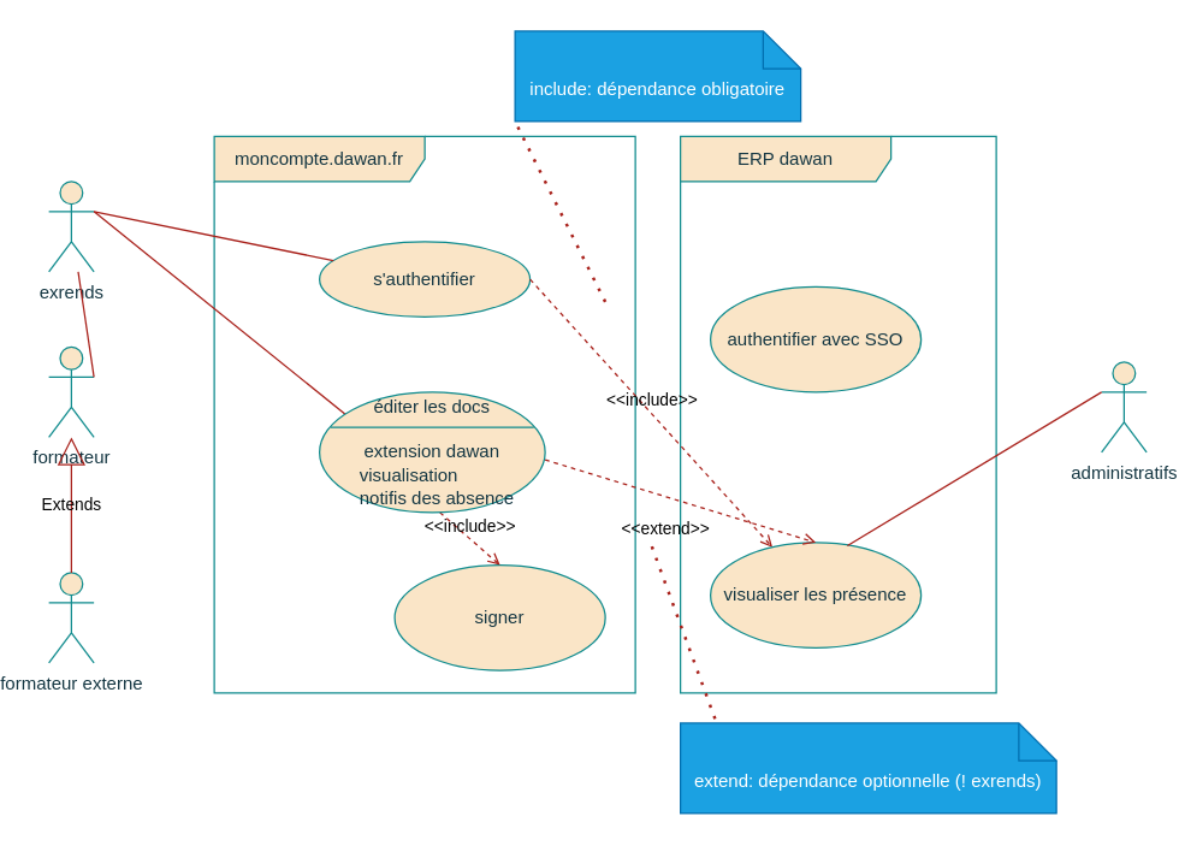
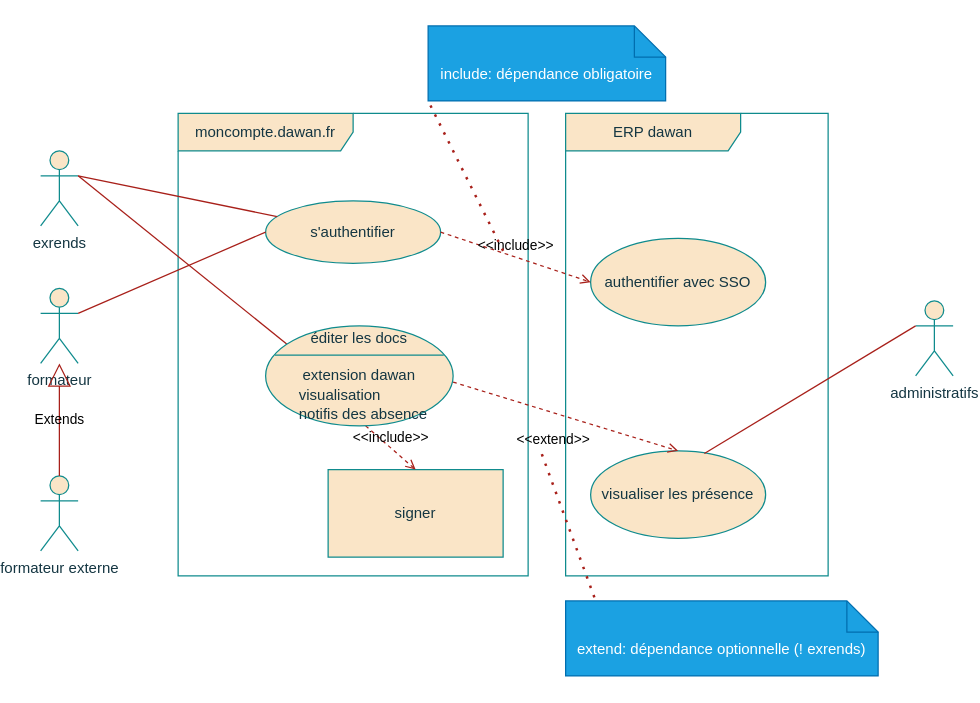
- <mxCell id="11" value="" style="endArrow=none;html=1;rounded=0;exitX=1;exitY=0.333;exitDx=0;exitDy=0;exitPerimeter=0;labelBackgroundColor=none;strokeColor=#A8201A;fontColor=default;" edge="1" parent="1" source="3" target="2"><mxGeometry width="50" height="50" relative="1" as="geometry"><mxPoint x="270" y="330" as="sourcePoint" /><mxPoint x="320" y="280" as="targetPoint" /></mxGeometry></mxCell>
+ <mxCell id="11" value="" style="endArrow=none;html=1;rounded=0;exitX=1;exitY=0.333;exitDx=0;exitDy=0;exitPerimeter=0;entryX=0;entryY=0.5;entryDx=0;entryDy=0;labelBackgroundColor=none;strokeColor=#A8201A;fontColor=default;" edge="1" parent="1" source="3" target="9"><mxGeometry width="50" height="50" relative="1" as="geometry"><mxPoint x="270" y="330" as="sourcePoint" /><mxPoint x="320" y="280" as="targetPoint" /></mxGeometry></mxCell>
- <mxCell id="13" value="&amp;lt;&amp;lt;include&amp;gt;&amp;gt;" style="html=1;verticalAlign=bottom;labelBackgroundColor=none;endArrow=open;endFill=0;dashed=1;rounded=0;exitX=1;exitY=0.5;exitDx=0;exitDy=0;strokeColor=#A8201A;fontColor=default;" edge="1" parent="1" source="9" target="19"><mxGeometry width="160" relative="1" as="geometry"><mxPoint x="210" y="310" as="sourcePoint" /><mxPoint x="370" y="310" as="targetPoint" /></mxGeometry></mxCell>
+ <mxCell id="13" value="&amp;lt;&amp;lt;include&amp;gt;&amp;gt;" style="html=1;verticalAlign=bottom;labelBackgroundColor=none;endArrow=open;endFill=0;dashed=1;rounded=0;exitX=1;exitY=0.5;exitDx=0;exitDy=0;entryX=0;entryY=0.5;entryDx=0;entryDy=0;strokeColor=#A8201A;fontColor=default;" edge="1" parent="1" source="9" target="12"><mxGeometry width="160" relative="1" as="geometry"><mxPoint x="210" y="310" as="sourcePoint" /><mxPoint x="370" y="310" as="targetPoint" /></mxGeometry></mxCell>
- <mxCell id="16" value="signer" style="ellipse;whiteSpace=wrap;html=1;labelBackgroundColor=none;fillColor=#FAE5C7;strokeColor=#0F8B8D;fontColor=#143642;" vertex="1" parent="1"><mxGeometry x="250" y="375" width="140" height="70" as="geometry" /></mxCell>
+ <mxCell id="16" value="signer" style="whiteSpace=wrap;html=1;labelBackgroundColor=none;fillColor=#FAE5C7;strokeColor=#0F8B8D;fontColor=#143642;rounded=0;" vertex="1" parent="1"><mxGeometry x="250" y="375" width="140" height="70" as="geometry" /></mxCell>
